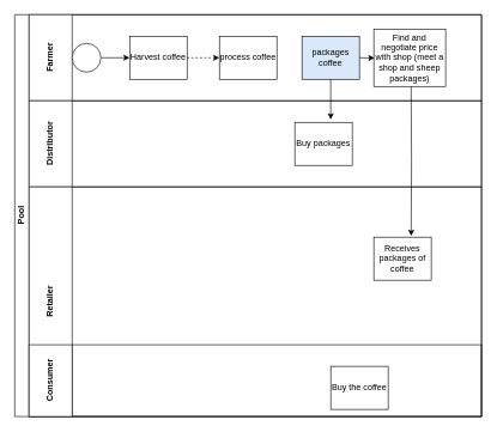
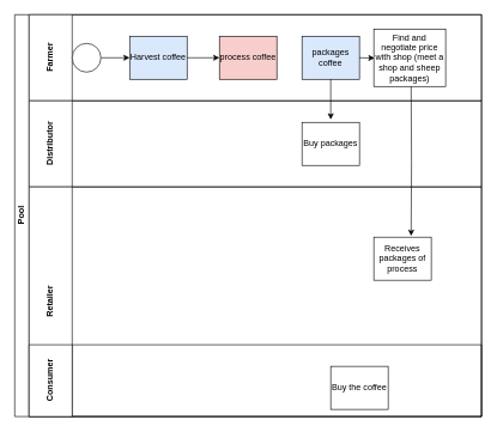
- <mxCell id="6" value="Harvest coffee" style="rounded=0;whiteSpace=wrap;html=1;fontFamily=Helvetica;fontSize=12;fontColor=#000000;align=center;" parent="3" vertex="1"><mxGeometry x="140" y="30" width="80" height="60" as="geometry" /></mxCell>
+ <mxCell id="6" value="Harvest coffee" style="rounded=0;whiteSpace=wrap;html=1;fontFamily=Helvetica;fontSize=12;fontColor=#000000;align=center;fillColor=#dae8fc;" parent="3" vertex="1"><mxGeometry x="140" y="30" width="80" height="60" as="geometry" /></mxCell>
- <mxCell id="10" value="" style="edgeStyle=orthogonalEdgeStyle;rounded=0;orthogonalLoop=1;jettySize=auto;html=1;dashed=1;" parent="3" source="6" target="9" edge="1"><mxGeometry relative="1" as="geometry"><mxPoint x="360" y="180" as="sourcePoint" /><mxPoint x="520" y="180" as="targetPoint" /></mxGeometry></mxCell>
+ <mxCell id="10" value="" style="edgeStyle=orthogonalEdgeStyle;rounded=0;orthogonalLoop=1;jettySize=auto;html=1;" parent="3" source="6" target="9" edge="1"><mxGeometry relative="1" as="geometry"><mxPoint x="360" y="180" as="sourcePoint" /><mxPoint x="520" y="180" as="targetPoint" /></mxGeometry></mxCell>
- <mxCell id="9" value="process coffee" style="rounded=0;whiteSpace=wrap;html=1;fontFamily=Helvetica;fontSize=12;fontColor=#000000;align=center;" parent="3" vertex="1"><mxGeometry x="265" y="30" width="80" height="60" as="geometry" /></mxCell>
+ <mxCell id="9" value="process coffee" style="rounded=0;whiteSpace=wrap;html=1;fontFamily=Helvetica;fontSize=12;fontColor=#000000;align=center;fillColor=#f8cecc;" parent="3" vertex="1"><mxGeometry x="265" y="30" width="80" height="60" as="geometry" /></mxCell>
- <mxCell id="12" value="Buy packages" style="rounded=0;whiteSpace=wrap;html=1;fontFamily=Helvetica;fontSize=12;fontColor=#000000;align=center;" parent="11" vertex="1"><mxGeometry x="370" y="30" width="80" height="60" as="geometry" /></mxCell>
+ <mxCell id="12" value="Buy packages" style="rounded=0;whiteSpace=wrap;html=1;fontFamily=Helvetica;fontSize=12;fontColor=#000000;align=center;" parent="11" vertex="1"><mxGeometry x="380" y="30" width="80" height="60" as="geometry" /></mxCell>
- <mxCell id="15" value="Receives packages of coffee" style="rounded=0;whiteSpace=wrap;html=1;fontFamily=Helvetica;fontSize=12;fontColor=#000000;align=center;" parent="13" vertex="1"><mxGeometry x="480" y="70" width="80" height="60" as="geometry" /></mxCell>
+ <mxCell id="15" value="Receives packages of process" style="rounded=0;whiteSpace=wrap;html=1;fontFamily=Helvetica;fontSize=12;fontColor=#000000;align=center;" parent="13" vertex="1"><mxGeometry x="480" y="70" width="80" height="60" as="geometry" /></mxCell>
